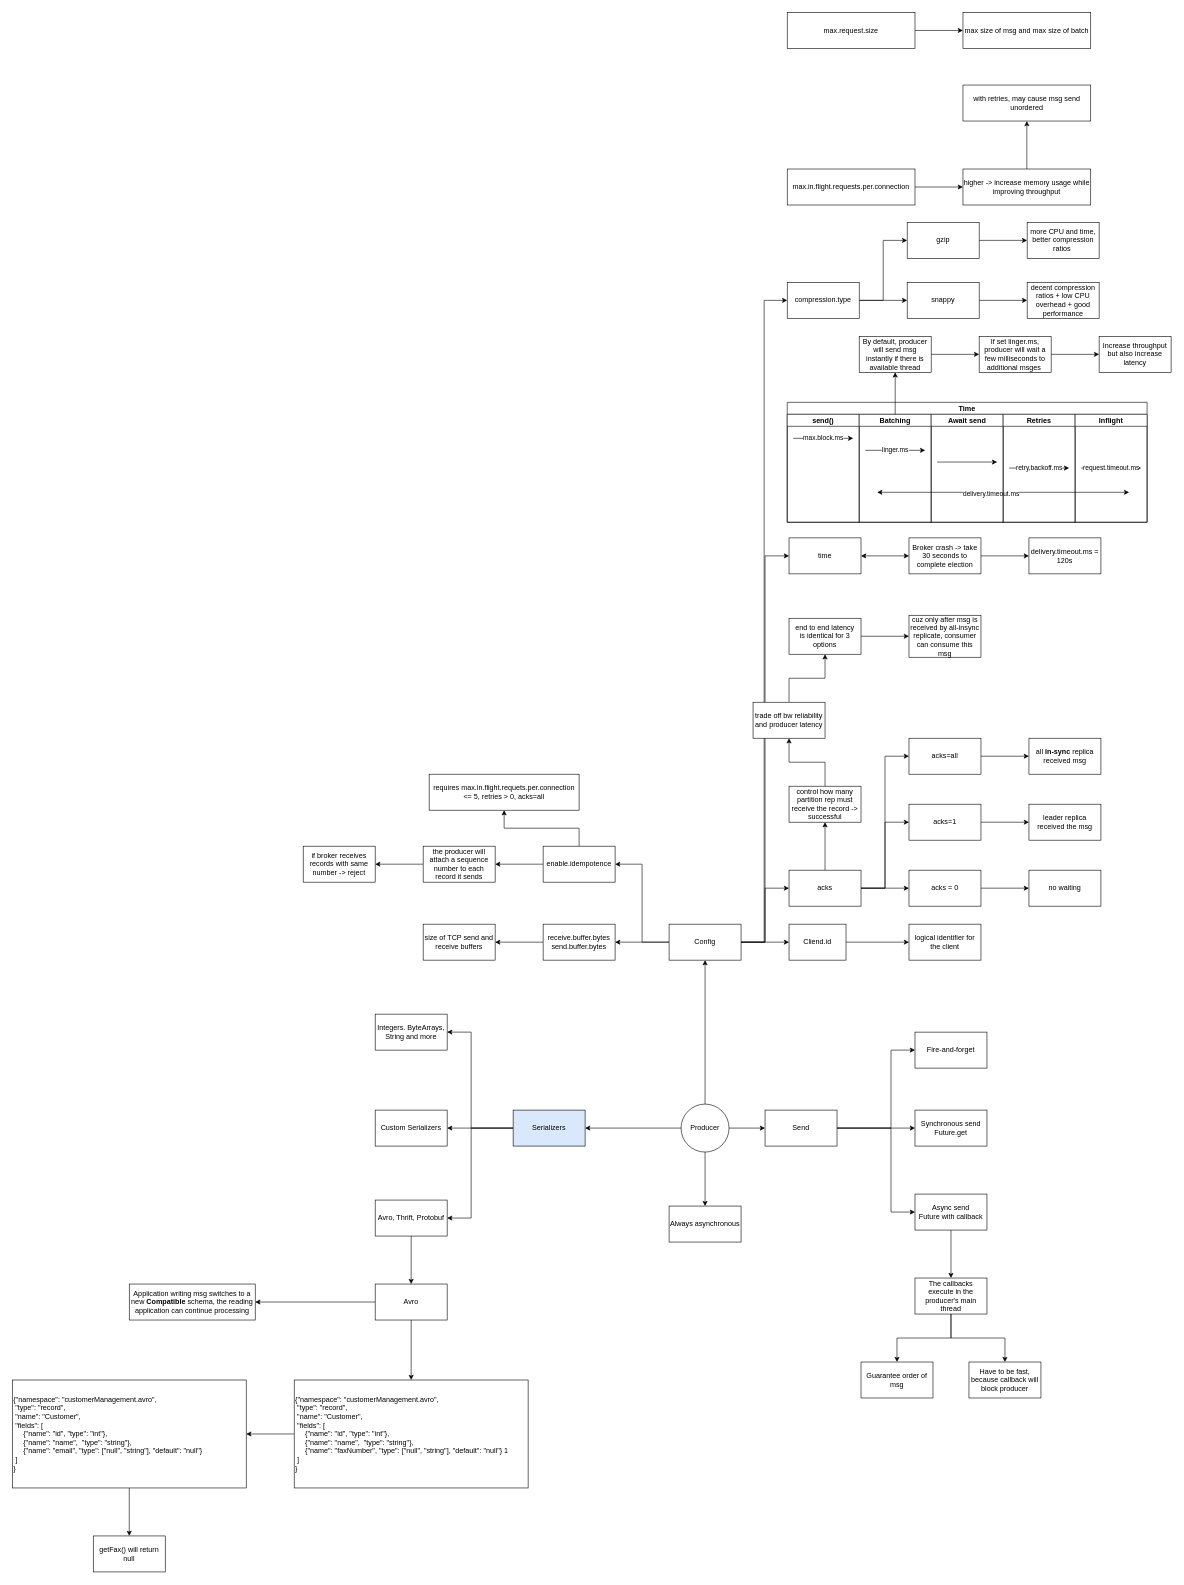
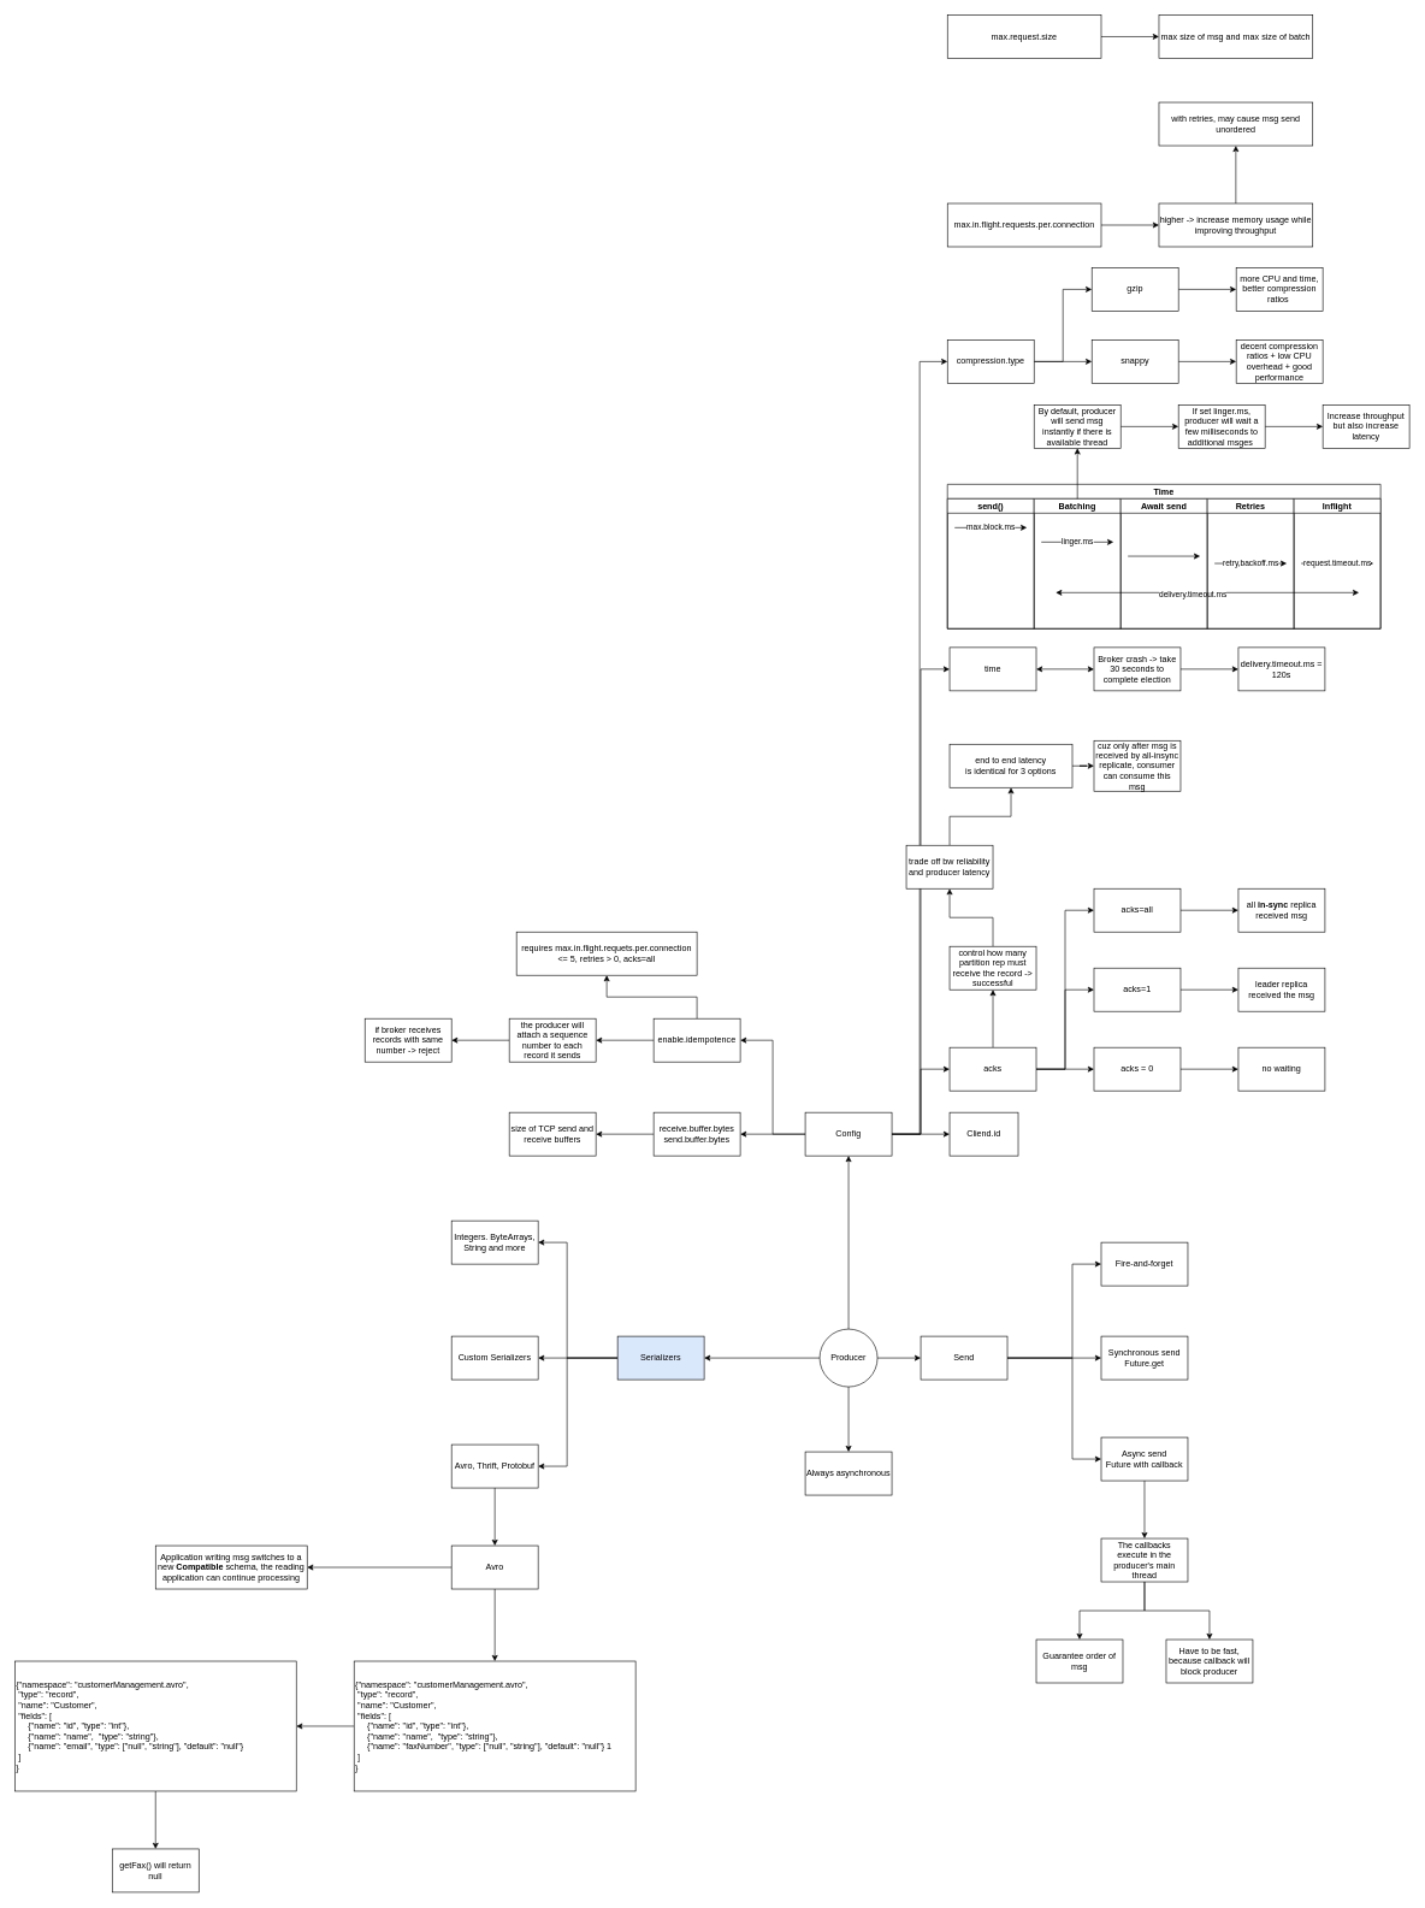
- <mxCell id="50" value="end to end latency&lt;br&gt;is identical for 3 options" style="whiteSpace=wrap;html=1;fillColor=default;strokeColor=default;fontColor=default;" parent="1" vertex="1"><mxGeometry x="1315" y="1030" width="120" height="60" as="geometry" /></mxCell>
+ <mxCell id="50" value="end to end latency&lt;br&gt;is identical for 3 options" style="whiteSpace=wrap;html=1;fillColor=default;strokeColor=default;fontColor=default;" parent="1" vertex="1"><mxGeometry x="1315" y="1030" width="170" height="60" as="geometry" /></mxCell>
- <mxCell id="28" value="" style="edgeStyle=orthogonalEdgeStyle;rounded=0;orthogonalLoop=1;jettySize=auto;html=1;labelBackgroundColor=default;fontColor=default;strokeColor=default;" parent="1" source="29" target="30" edge="1"><mxGeometry relative="1" as="geometry" /></mxCell>
- <mxCell id="30" value="logical identifier for the client" style="whiteSpace=wrap;html=1;fillColor=default;strokeColor=default;fontColor=default;" parent="1" vertex="1"><mxGeometry x="1515" y="1540" width="120" height="60" as="geometry" /></mxCell>
